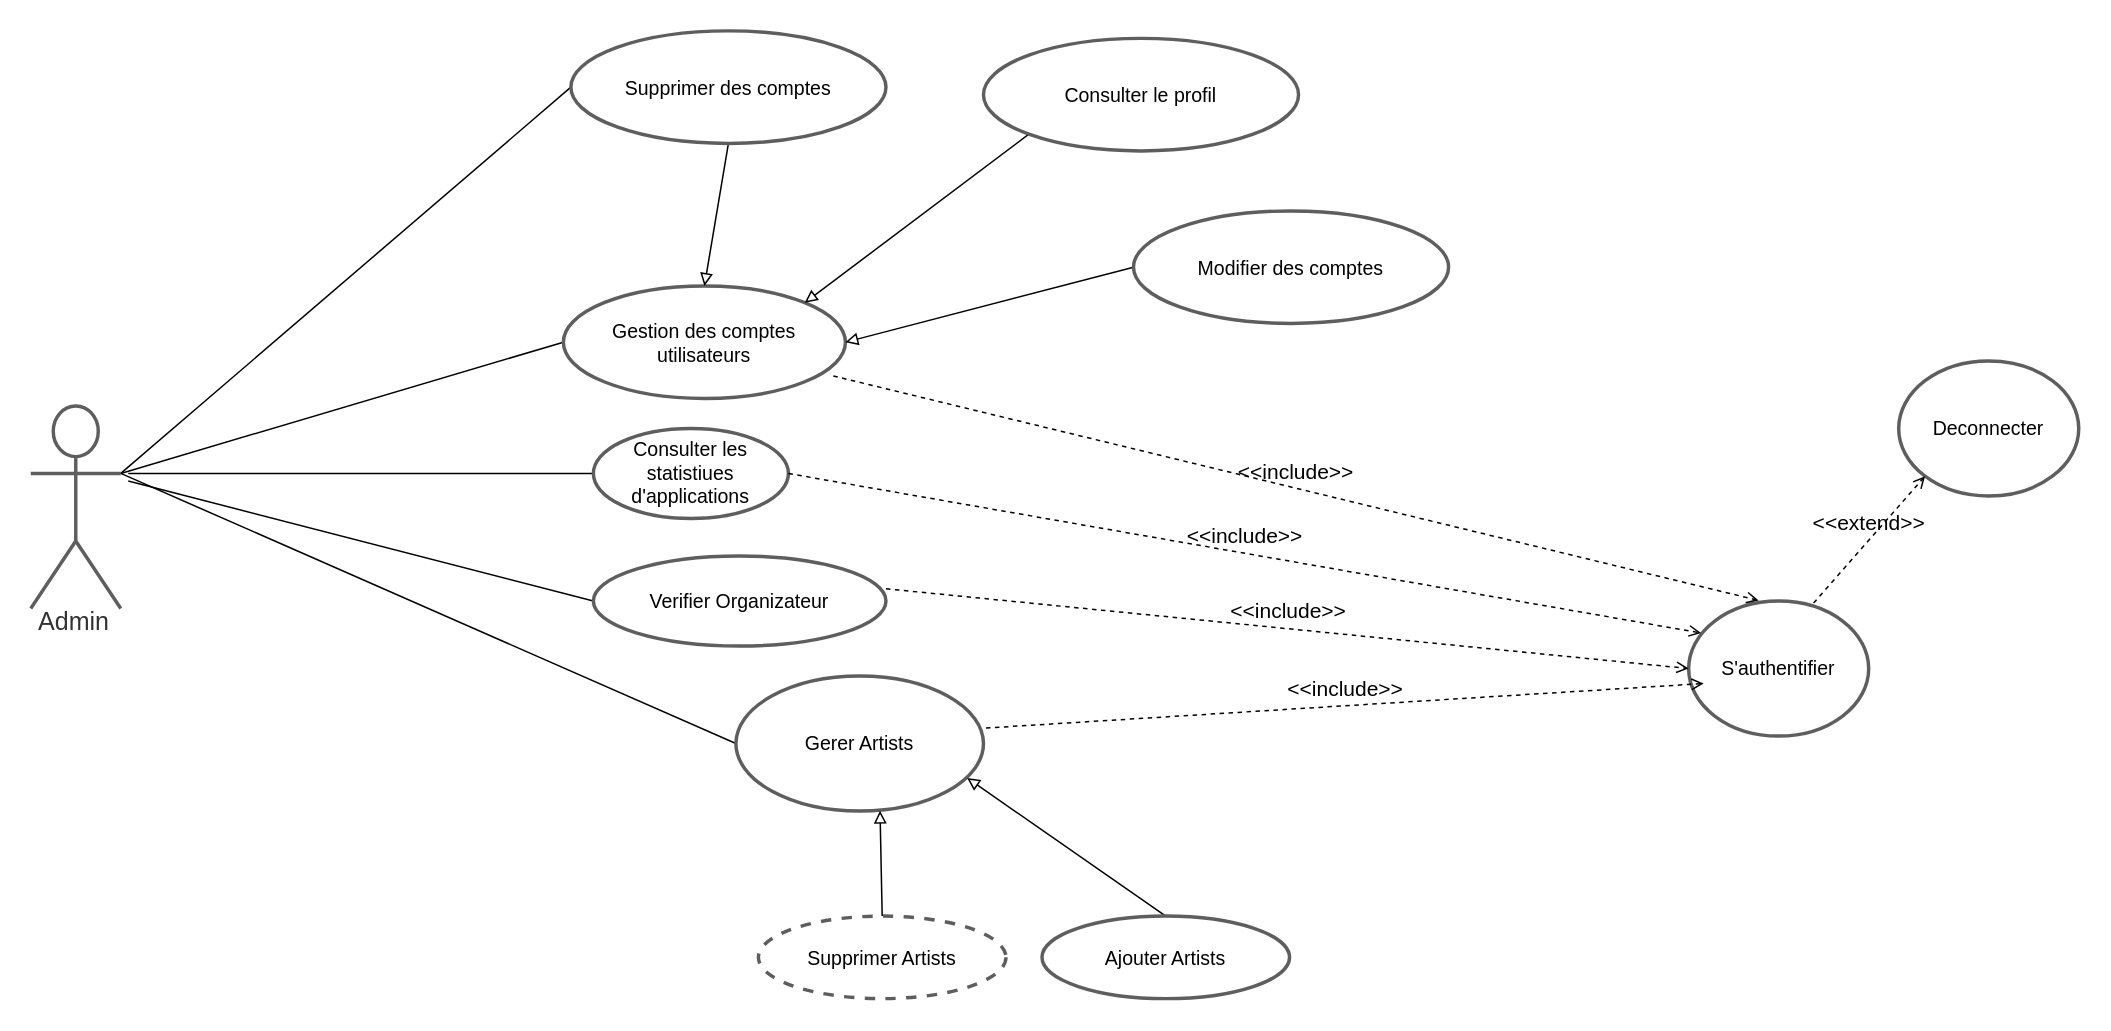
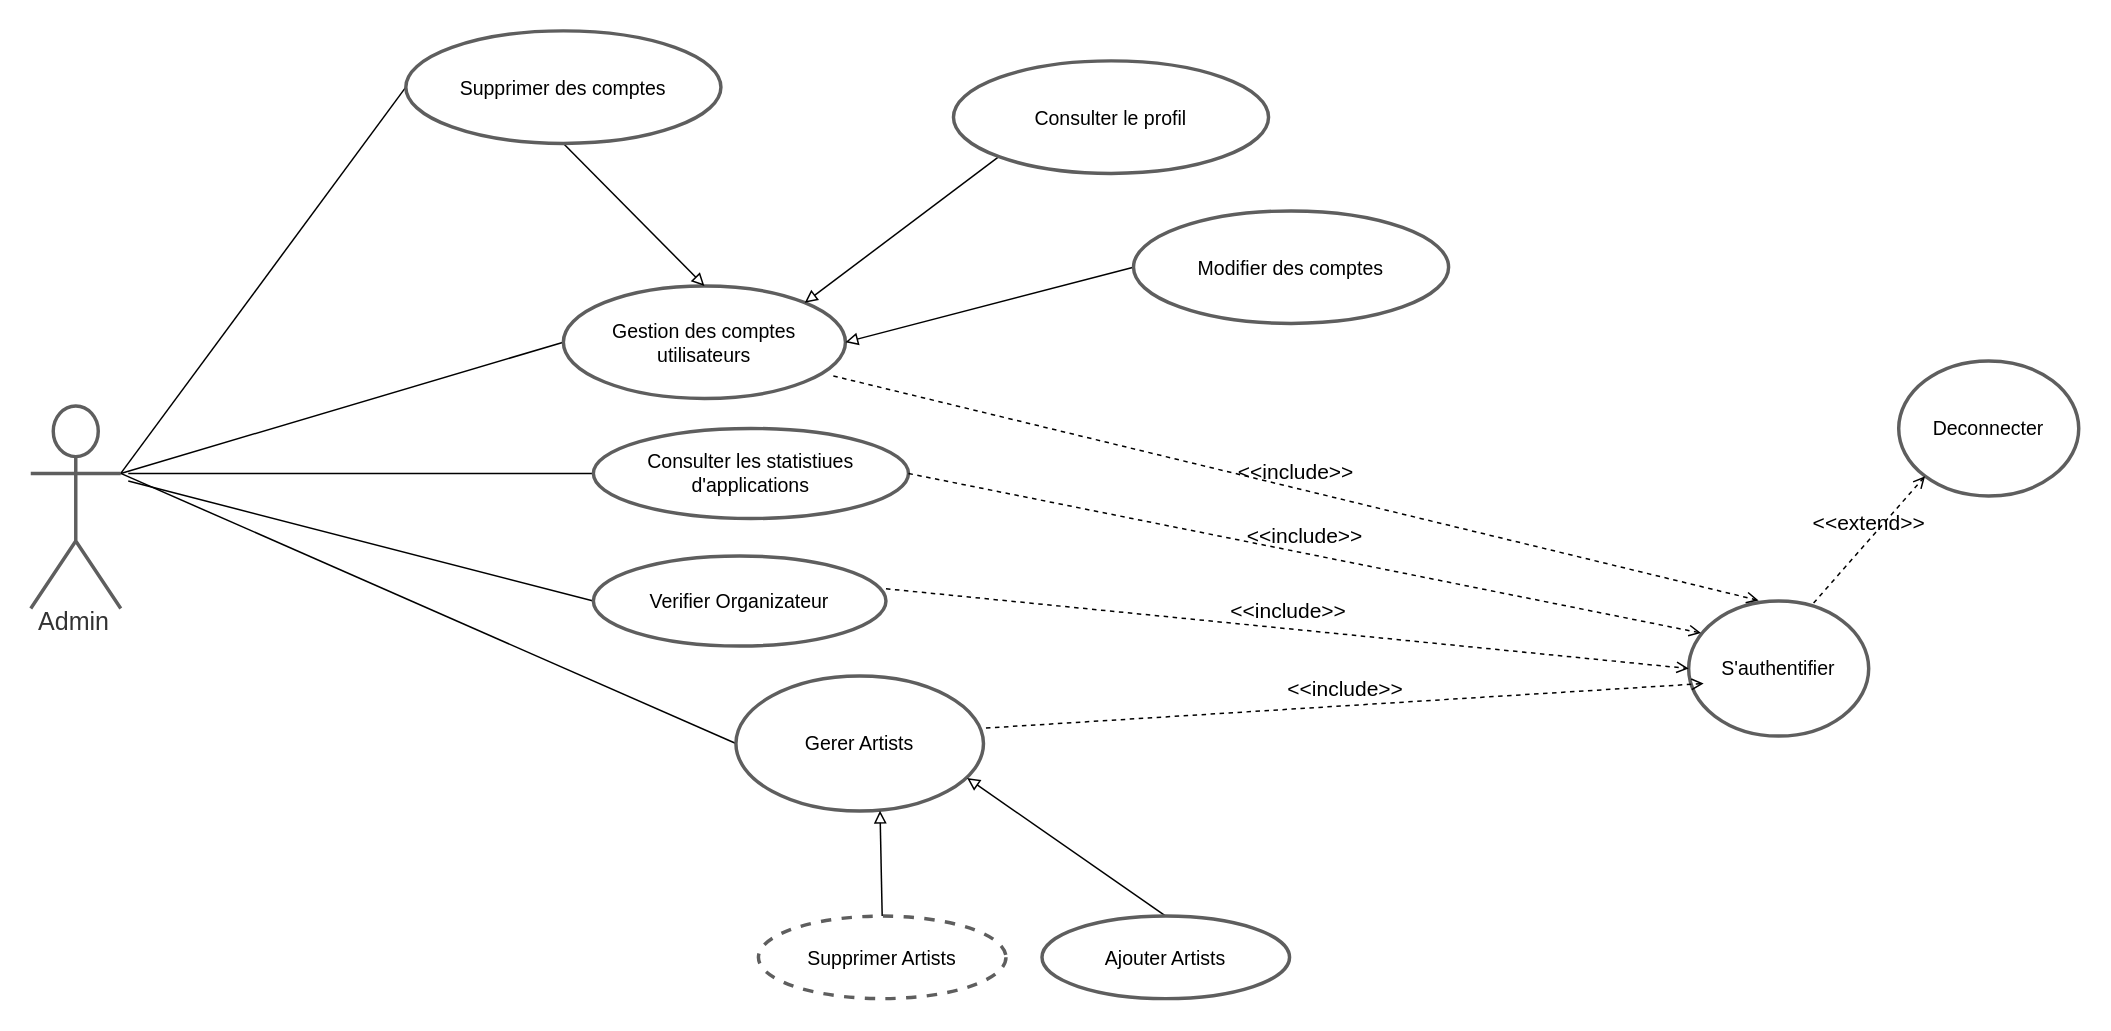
- <mxCell id="13" value="Supprimer des comptes" style="html=1;overflow=block;blockSpacing=1;whiteSpace=wrap;ellipse;fontSize=13;spacing=3.8;strokeColor=#5e5e5e;strokeOpacity=100;rounded=1;absoluteArcSize=1;arcSize=9;strokeWidth=2.3;lucidId=UEmtKaLi1W1V;" vertex="1" parent="1"><mxGeometry x="380" y="20" width="210" height="75" as="geometry" /></mxCell>
+ <mxCell id="13" value="Supprimer des comptes" style="html=1;overflow=block;blockSpacing=1;whiteSpace=wrap;ellipse;fontSize=13;spacing=3.8;strokeColor=#5e5e5e;strokeOpacity=100;rounded=1;absoluteArcSize=1;arcSize=9;strokeWidth=2.3;lucidId=UEmtKaLi1W1V;" vertex="1" parent="1"><mxGeometry x="270" y="20" width="210" height="75" as="geometry" /></mxCell>
- <mxCell id="15" value="Consulter le profil" style="html=1;overflow=block;blockSpacing=1;whiteSpace=wrap;ellipse;fontSize=13;spacing=3.8;strokeColor=#5e5e5e;strokeOpacity=100;rounded=1;absoluteArcSize=1;arcSize=9;strokeWidth=2.3;lucidId=9EmtDgn2g~nr;" vertex="1" parent="1"><mxGeometry x="655" y="25" width="210" height="75" as="geometry" /></mxCell>
+ <mxCell id="15" value="Consulter le profil" style="html=1;overflow=block;blockSpacing=1;whiteSpace=wrap;ellipse;fontSize=13;spacing=3.8;strokeColor=#5e5e5e;strokeOpacity=100;rounded=1;absoluteArcSize=1;arcSize=9;strokeWidth=2.3;lucidId=9EmtDgn2g~nr;" vertex="1" parent="1"><mxGeometry x="635" y="40" width="210" height="75" as="geometry" /></mxCell>
- <mxCell id="7" value="Consulter les  statistiues d'applications" style="html=1;overflow=block;blockSpacing=1;whiteSpace=wrap;ellipse;fontSize=13;spacing=3.8;strokeColor=#5e5e5e;strokeOpacity=100;rounded=1;absoluteArcSize=1;arcSize=9;strokeWidth=2.3;lucidId=4Cmtud14x5Y7;" vertex="1" parent="1"><mxGeometry x="395" y="285" width="130" height="60" as="geometry" /></mxCell>
+ <mxCell id="7" value="Consulter les  statistiues d'applications" style="html=1;overflow=block;blockSpacing=1;whiteSpace=wrap;ellipse;fontSize=13;spacing=3.8;strokeColor=#5e5e5e;strokeOpacity=100;rounded=1;absoluteArcSize=1;arcSize=9;strokeWidth=2.3;lucidId=4Cmtud14x5Y7;" vertex="1" parent="1"><mxGeometry x="395" y="285" width="210" height="60" as="geometry" /></mxCell>
